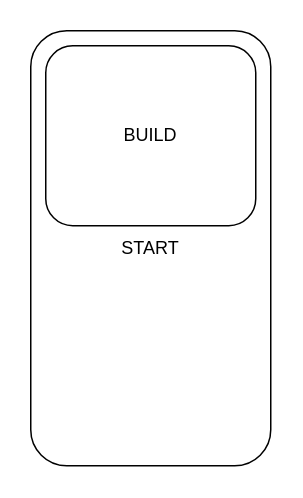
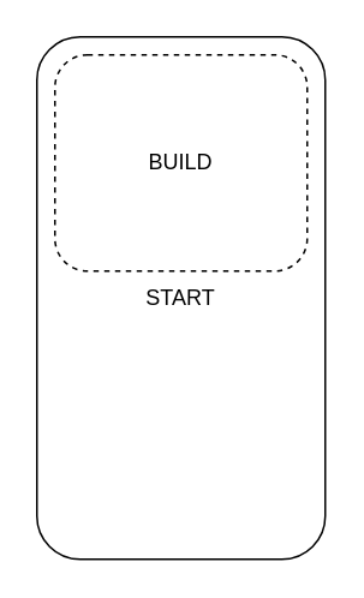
- <mxCell id="3" value="BUILD" style="rounded=1;whiteSpace=wrap;html=1;fillColor=none;" vertex="1" parent="1"><mxGeometry x="30" y="30" width="140" height="120" as="geometry" /></mxCell>
+ <mxCell id="3" value="BUILD" style="rounded=1;whiteSpace=wrap;html=1;fillColor=none;dashed=1;" vertex="1" parent="1"><mxGeometry x="30" y="30" width="140" height="120" as="geometry" /></mxCell>
